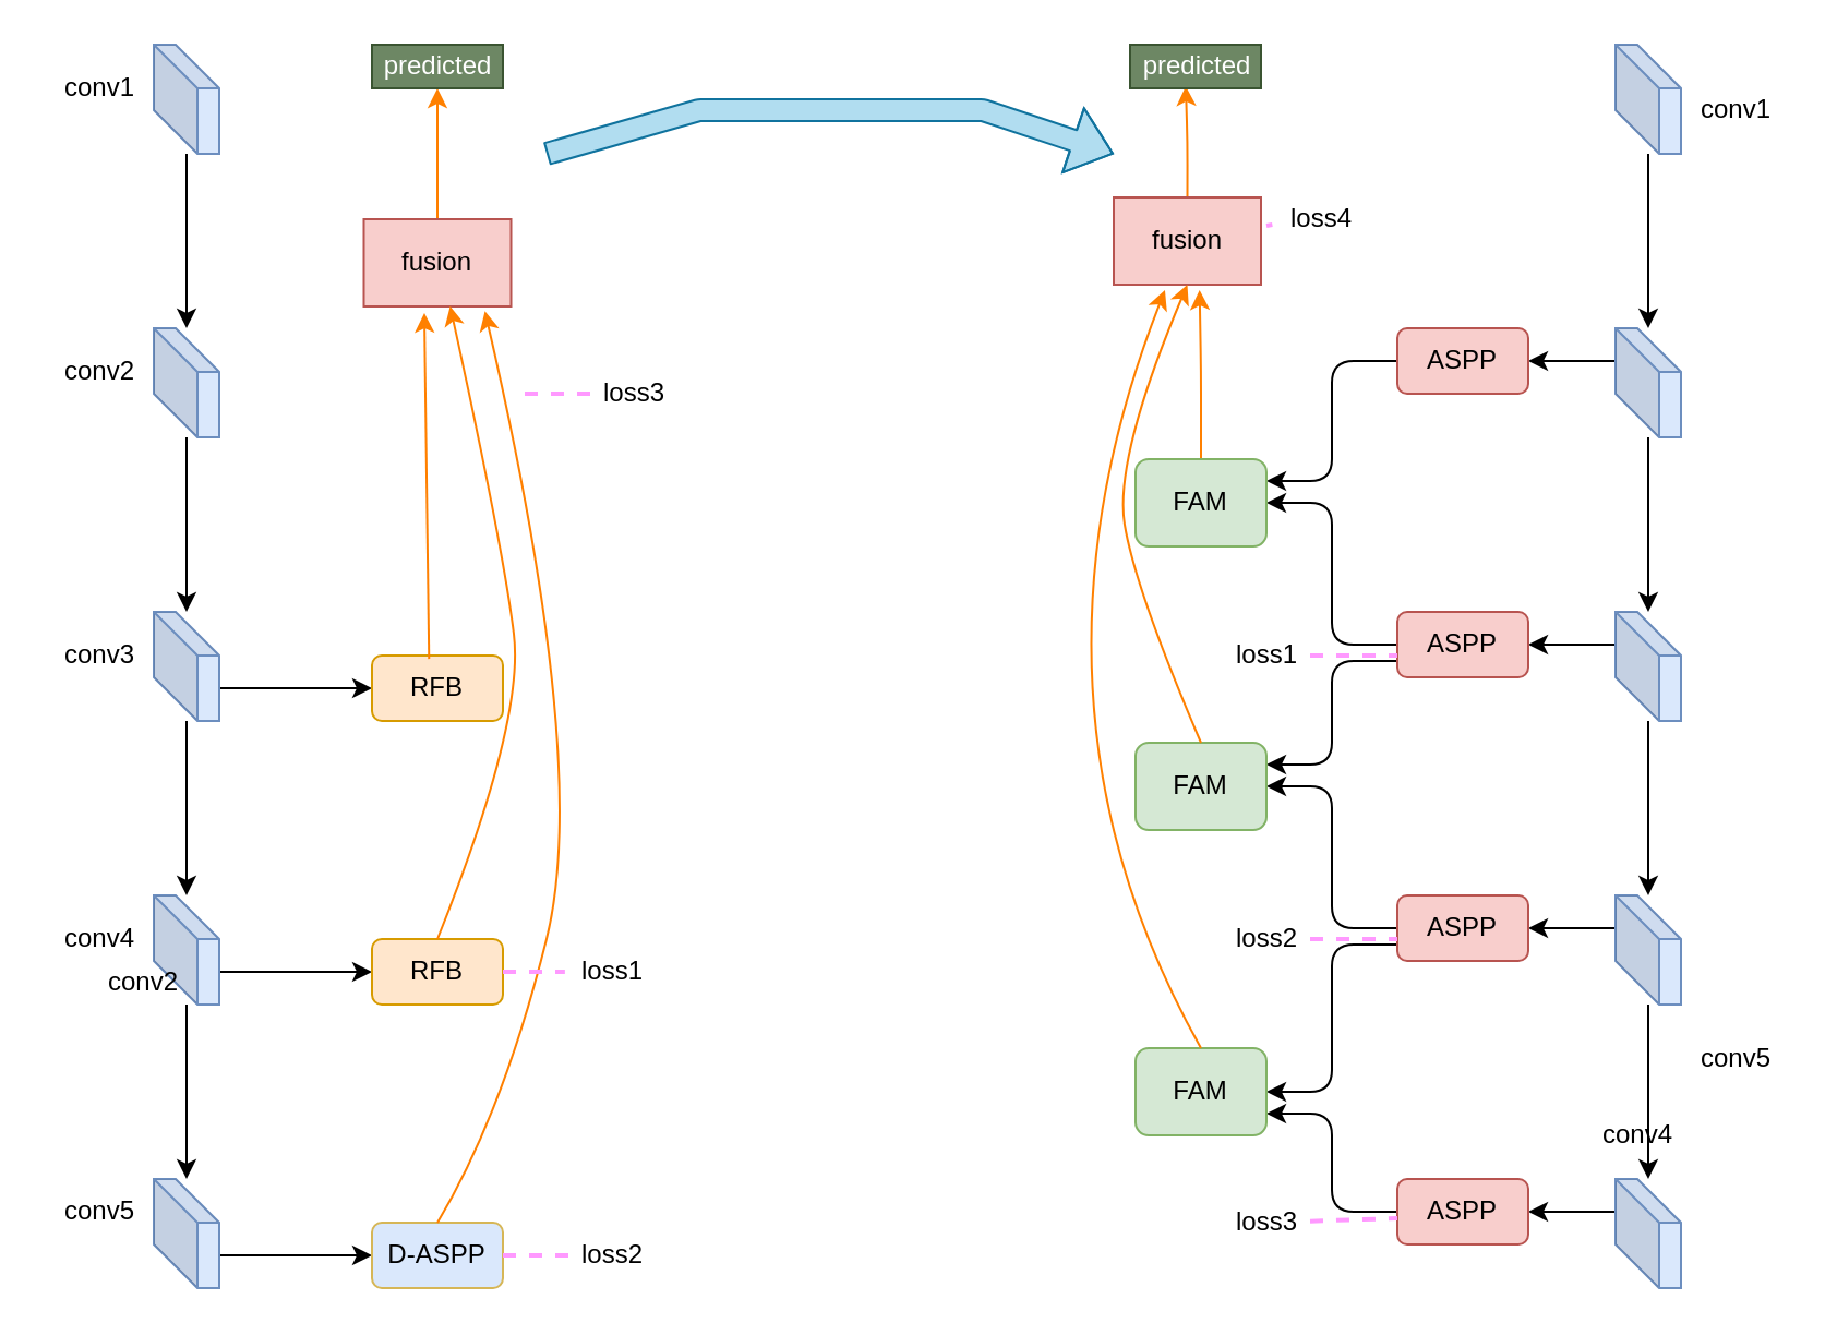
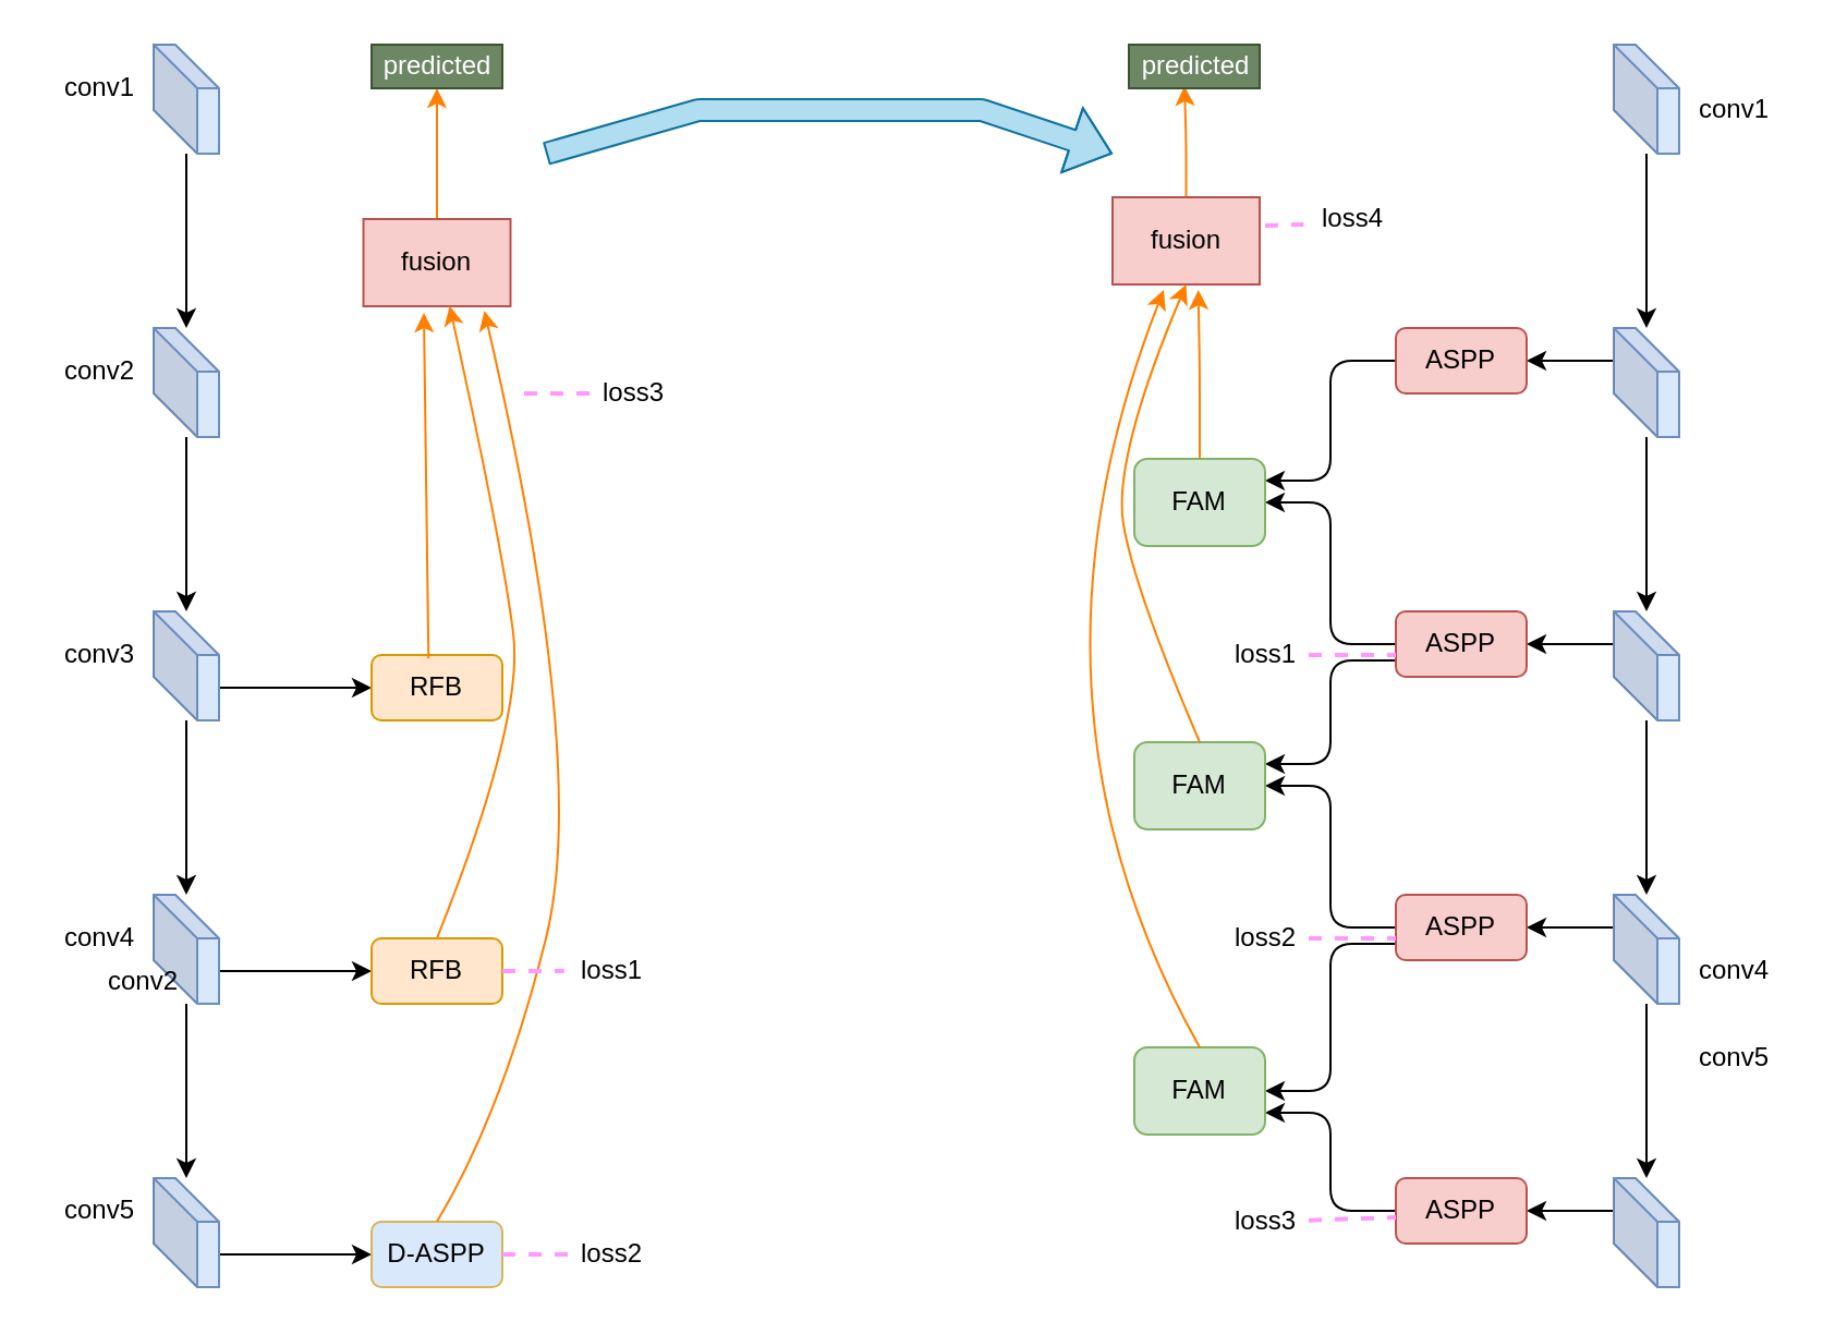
- <mxCell id="71" value="loss4" style="text;html=1;resizable=0;autosize=1;align=center;verticalAlign=middle;points=[];fillColor=none;strokeColor=none;rounded=0;" vertex="1" parent="1"><mxGeometry x="585" y="90" width="40" height="20" as="geometry" /></mxCell>
+ <mxCell id="71" value="loss4" style="text;html=1;resizable=0;autosize=1;align=center;verticalAlign=middle;points=[];fillColor=none;strokeColor=none;rounded=0;" vertex="1" parent="1"><mxGeometry x="600" y="90" width="40" height="20" as="geometry" /></mxCell>
- <mxCell id="58" value="conv4" style="text;html=1;resizable=0;autosize=1;align=center;verticalAlign=middle;points=[];fillColor=none;strokeColor=none;rounded=0;" vertex="1" parent="1"><mxGeometry x="725" y="510" width="50" height="20" as="geometry" /></mxCell>
+ <mxCell id="58" value="conv4" style="text;html=1;resizable=0;autosize=1;align=center;verticalAlign=middle;points=[];fillColor=none;strokeColor=none;rounded=0;" vertex="1" parent="1"><mxGeometry x="770" y="435" width="50" height="20" as="geometry" /></mxCell>
